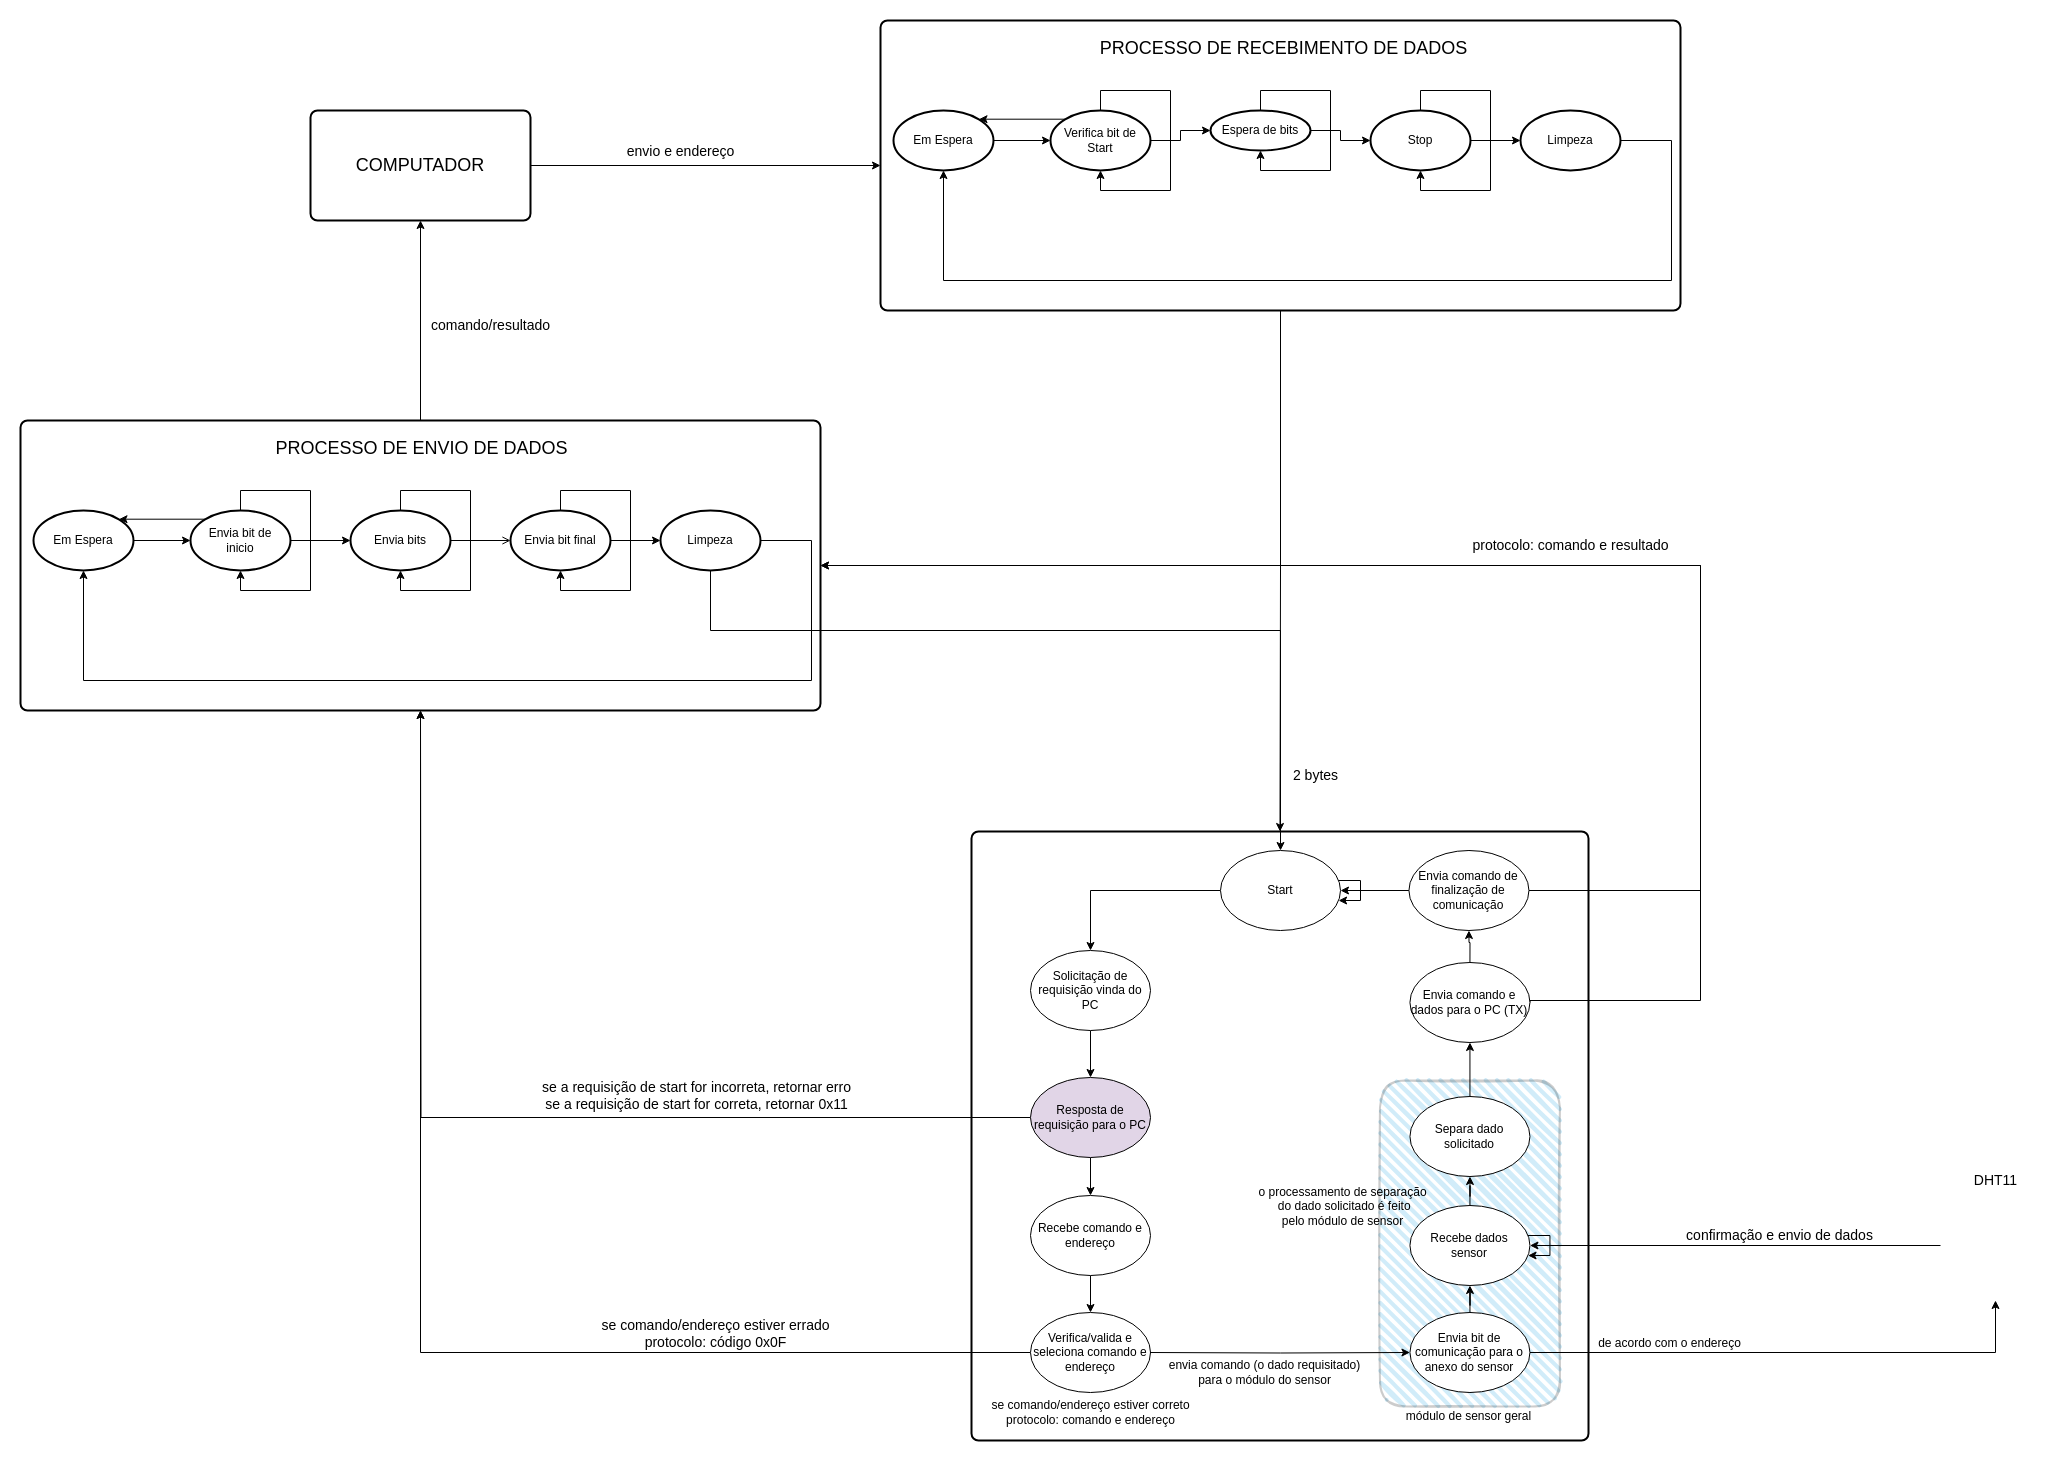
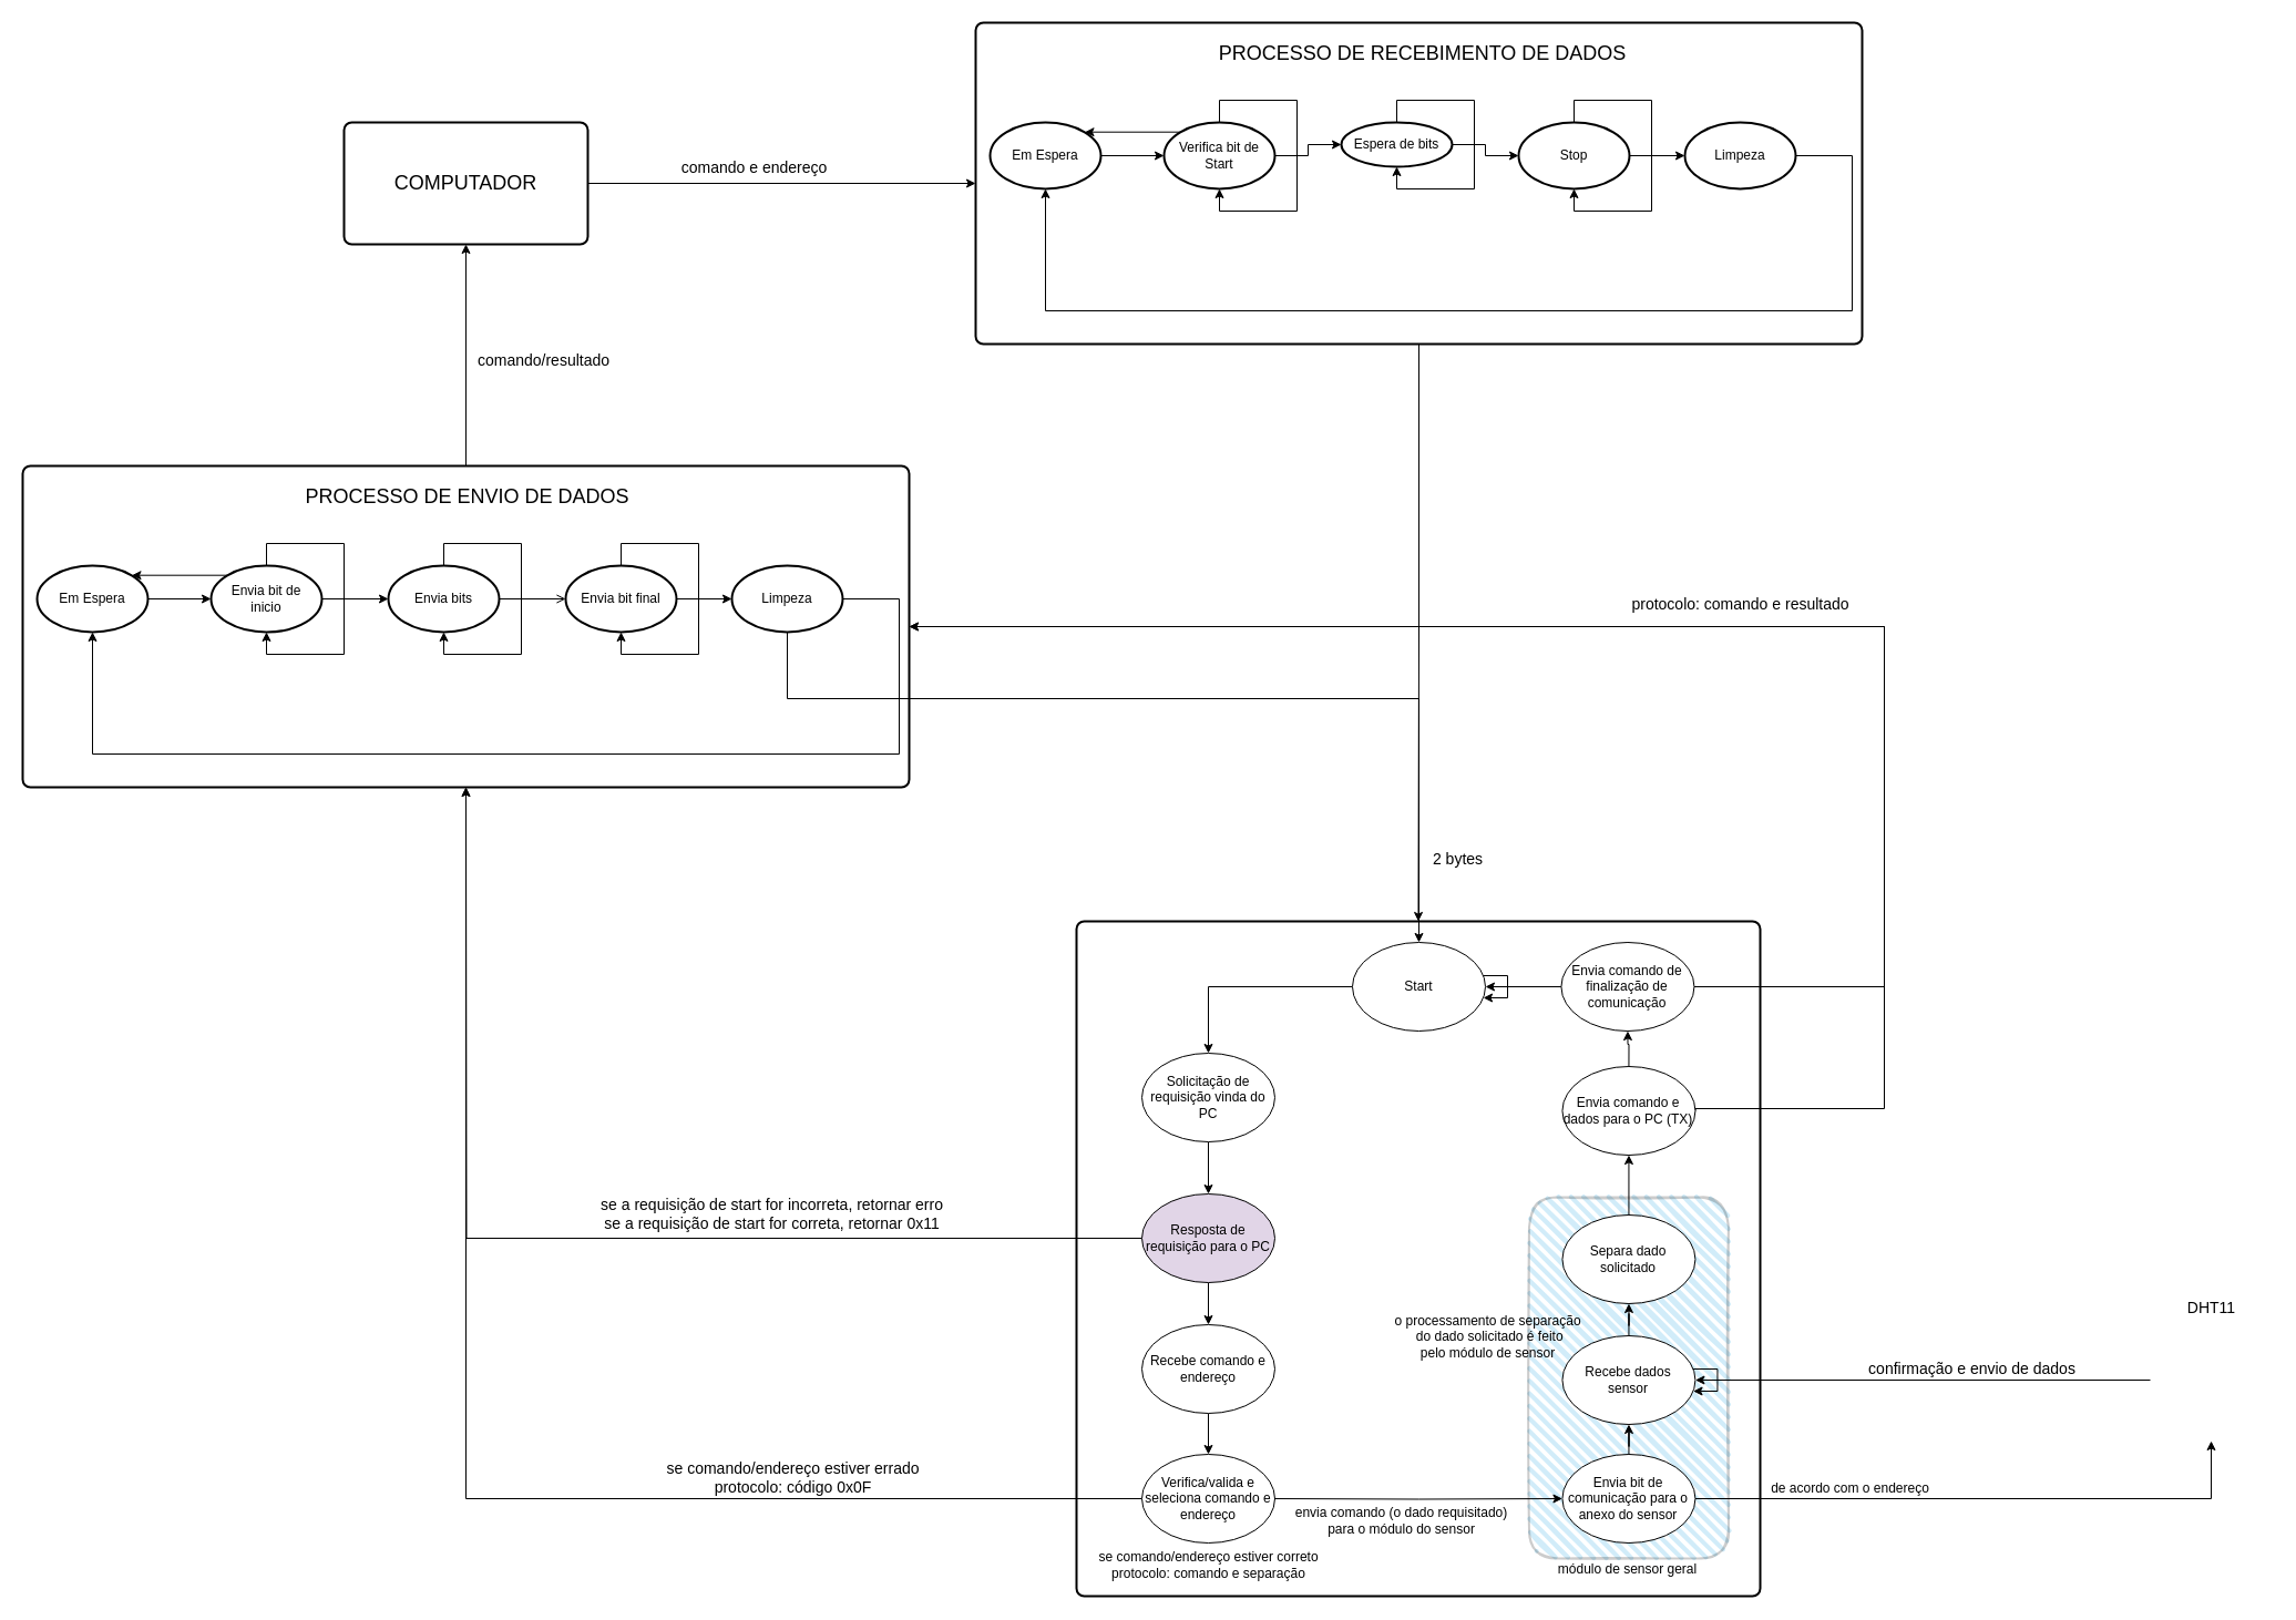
- <mxCell id="43" value="&lt;font style=&quot;font-size: 14px;&quot;&gt;envio e endereço&lt;/font&gt;" style="text;html=1;align=center;verticalAlign=middle;resizable=0;points=[];autosize=1;strokeColor=none;fillColor=none;" parent="1" vertex="1"><mxGeometry x="600" y="136" width="160" height="30" as="geometry" /></mxCell>
+ <mxCell id="43" value="&lt;font style=&quot;font-size: 14px;&quot;&gt;comando e endereço&lt;/font&gt;" style="text;html=1;align=center;verticalAlign=middle;resizable=0;points=[];autosize=1;strokeColor=none;fillColor=none;" parent="1" vertex="1"><mxGeometry x="600" y="136" width="160" height="30" as="geometry" /></mxCell>
- <mxCell id="70" value="&lt;font style=&quot;font-size: 12px;&quot;&gt;se comando/endereço estiver correto&lt;br&gt;protocolo: comando e endereço&lt;br&gt;&lt;/font&gt;" style="text;html=1;align=center;verticalAlign=middle;resizable=0;points=[];autosize=1;strokeColor=none;fillColor=none;" parent="1" vertex="1"><mxGeometry x="980" y="1392" width="220" height="40" as="geometry" /></mxCell>
+ <mxCell id="70" value="&lt;font style=&quot;font-size: 12px;&quot;&gt;se comando/endereço estiver correto&lt;br&gt;protocolo: comando e separação&lt;br&gt;&lt;/font&gt;" style="text;html=1;align=center;verticalAlign=middle;resizable=0;points=[];autosize=1;strokeColor=none;fillColor=none;" parent="1" vertex="1"><mxGeometry x="980" y="1392" width="220" height="40" as="geometry" /></mxCell>
